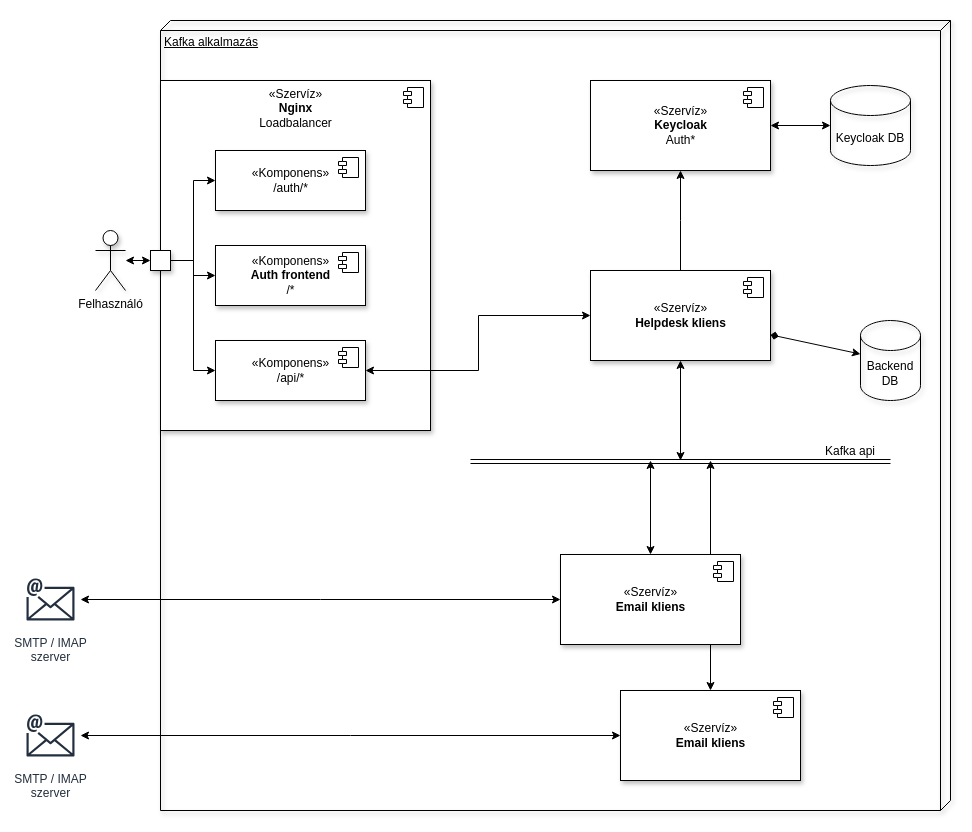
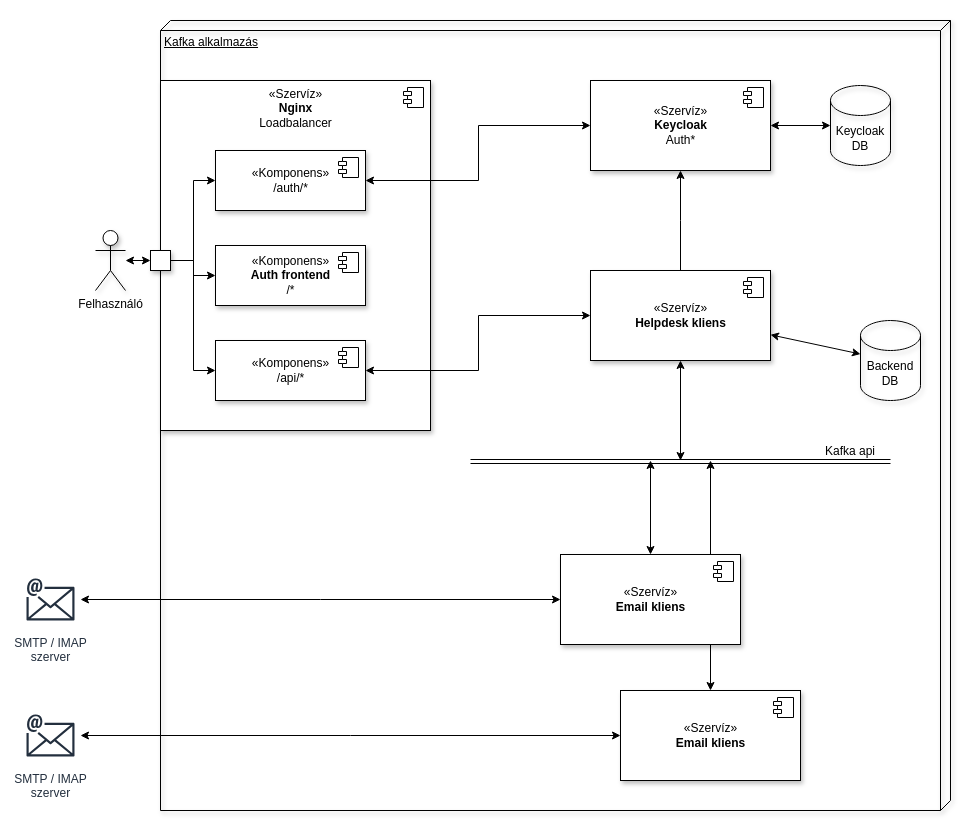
- <mxCell id="14" value="Keycloak DB" style="shape=cylinder3;whiteSpace=wrap;html=1;boundedLbl=1;backgroundOutline=1;size=15;shadow=1;fillColor=none;" vertex="1" parent="1"><mxGeometry x="830" y="85" width="80" height="80" as="geometry" /></mxCell>
+ <mxCell id="14" value="Keycloak DB" style="shape=cylinder3;whiteSpace=wrap;html=1;boundedLbl=1;backgroundOutline=1;size=15;shadow=1;fillColor=none;" vertex="1" parent="1"><mxGeometry x="830" y="85" width="60" height="80" as="geometry" /></mxCell>
+ <mxCell id="19" style="edgeStyle=elbowEdgeStyle;rounded=0;orthogonalLoop=1;jettySize=auto;html=1;startArrow=classic;startFill=1;endArrow=classic;endFill=1;" edge="1" parent="1" source="20" target="6"><mxGeometry relative="1" as="geometry" /></mxCell>
- <mxCell id="12" style="edgeStyle=none;rounded=0;orthogonalLoop=1;jettySize=auto;html=1;startArrow=classic;startFill=1;endArrow=diamond;endFill=1;" edge="1" parent="1" source="13" target="10"><mxGeometry relative="1" as="geometry" /></mxCell>
+ <mxCell id="12" style="edgeStyle=none;rounded=0;orthogonalLoop=1;jettySize=auto;html=1;startArrow=classic;startFill=1;endArrow=classic;endFill=1;" edge="1" parent="1" source="13" target="10"><mxGeometry relative="1" as="geometry" /></mxCell>
